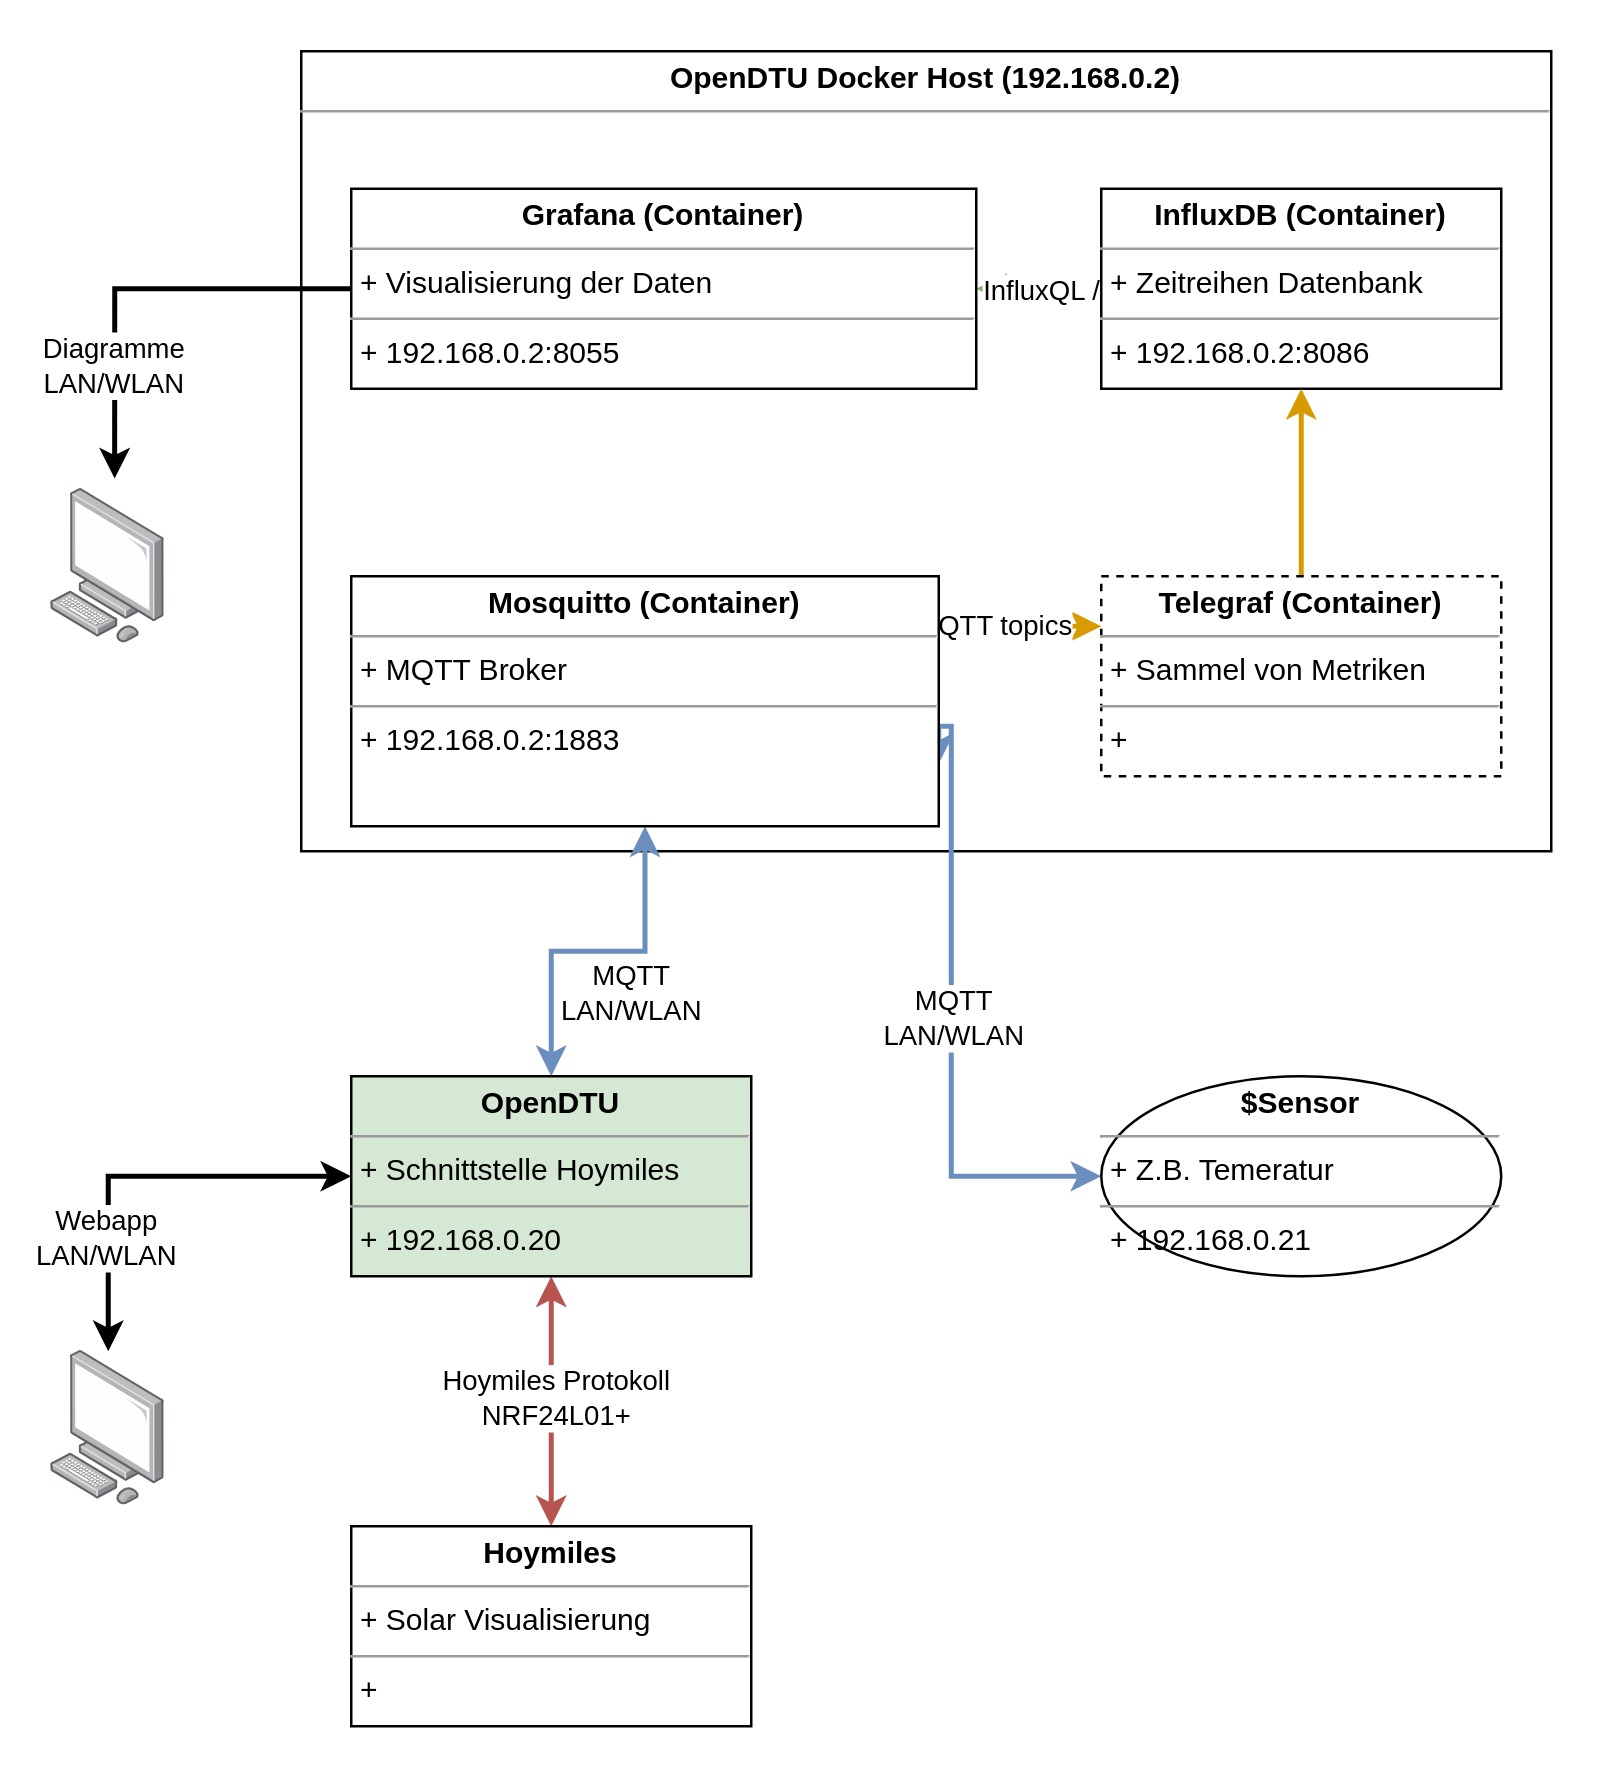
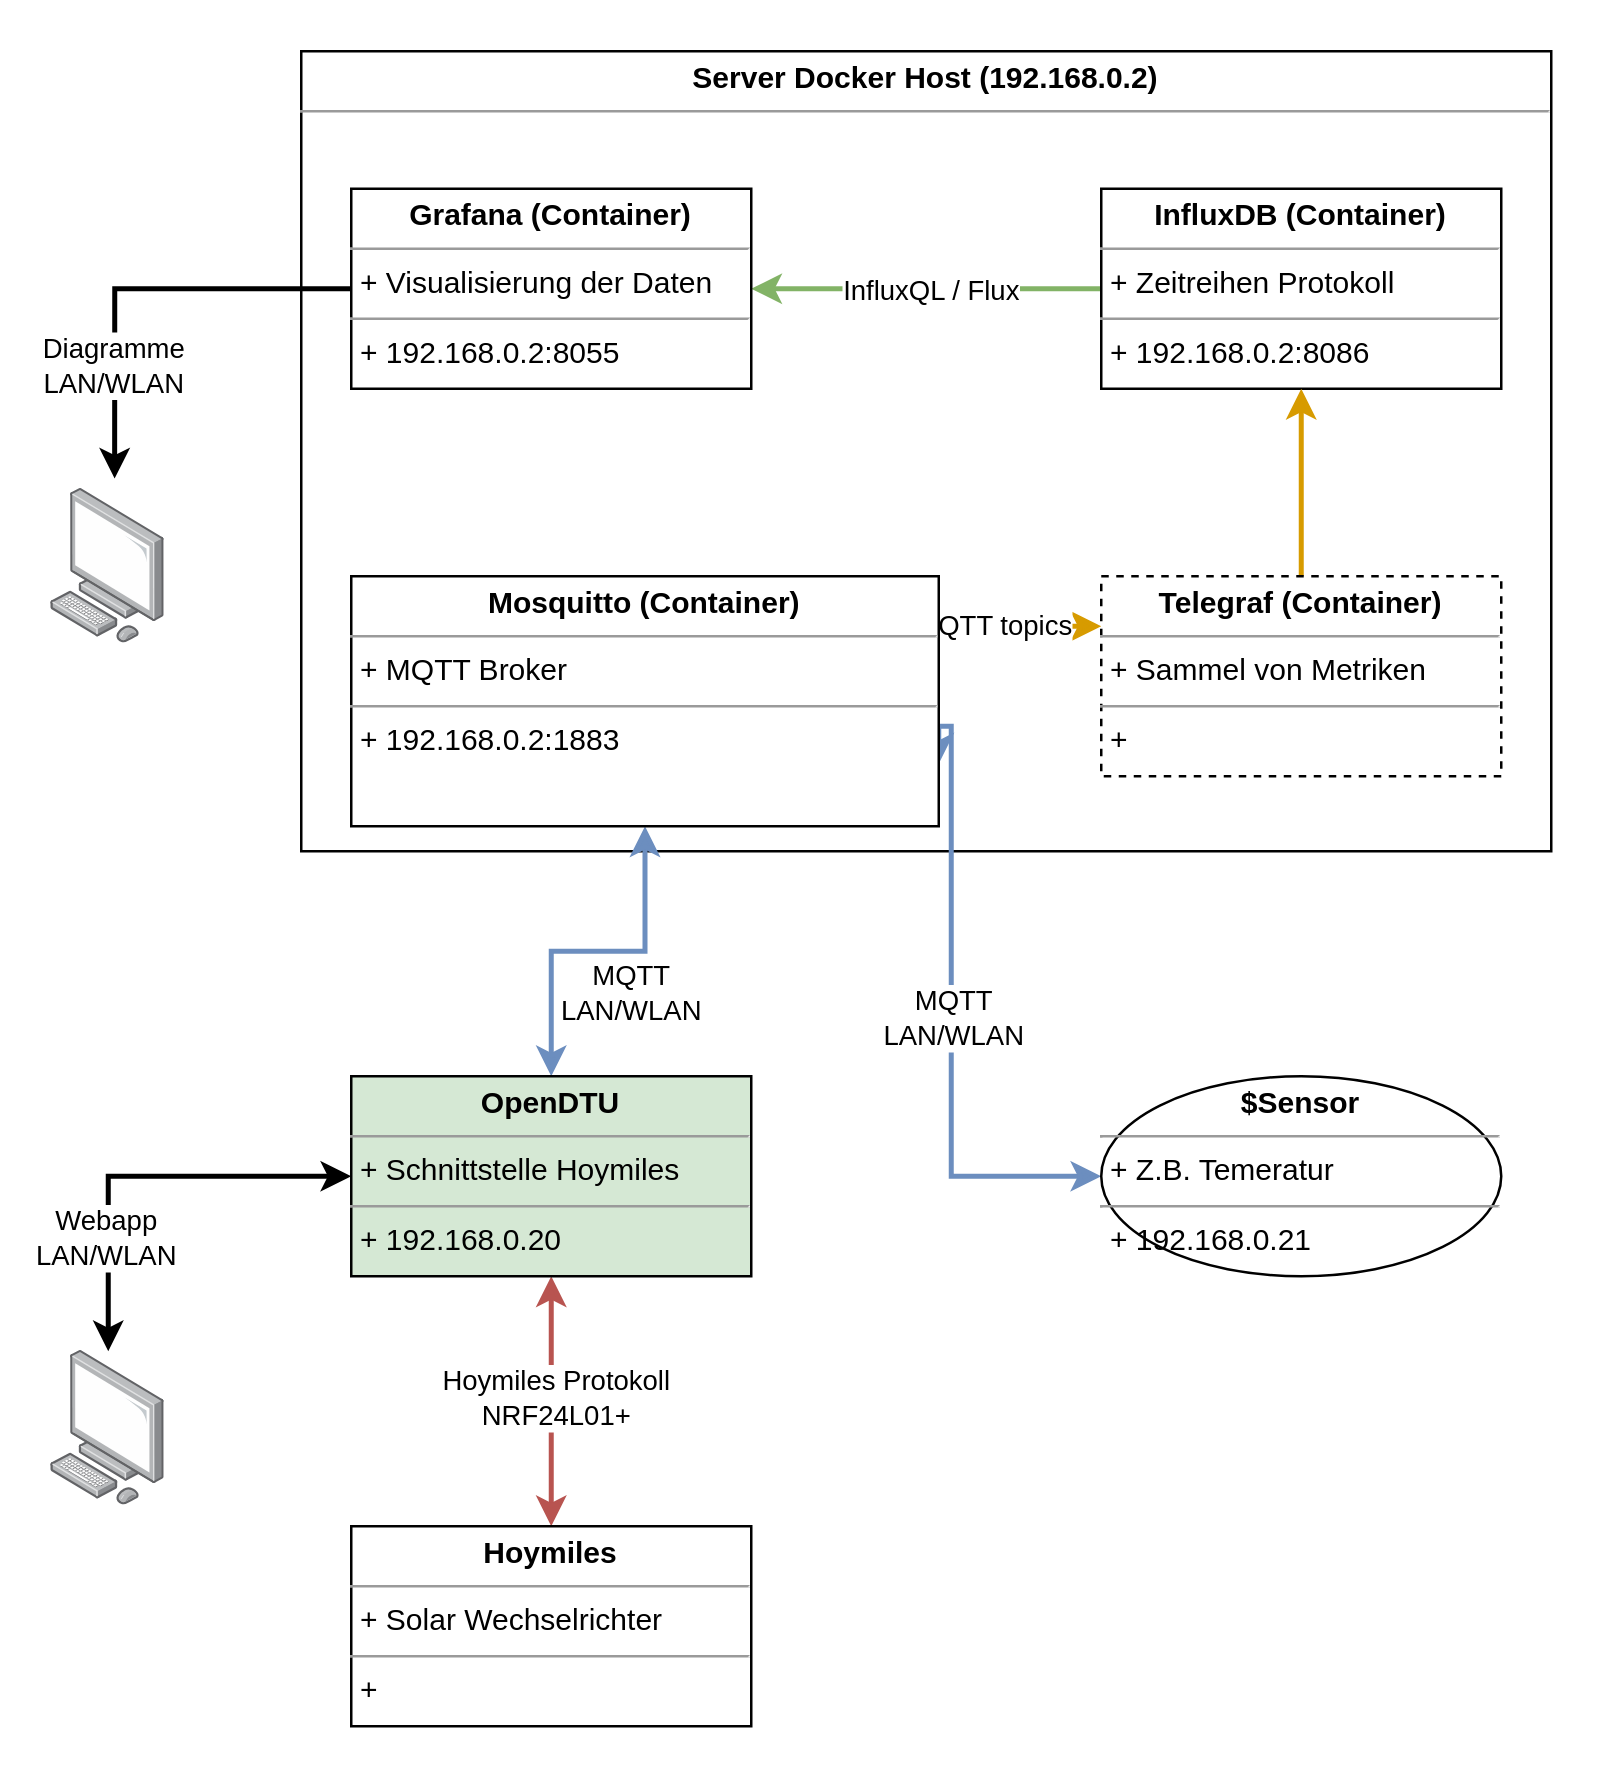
- <mxCell id="2" value="&lt;p style=&quot;margin:0px;margin-top:4px;text-align:center;&quot;&gt;&lt;b&gt;OpenDTU Docker Host (192.168.0.2)&lt;/b&gt;&lt;br&gt;&lt;/p&gt;&lt;hr size=&quot;1&quot;&gt;&lt;div style=&quot;height:2px;&quot;&gt;&lt;/div&gt;" style="verticalAlign=top;align=left;overflow=fill;fontSize=12;fontFamily=Helvetica;html=1;" vertex="1" parent="1"><mxGeometry x="120" y="20" width="500" height="320" as="geometry" /></mxCell>
+ <mxCell id="2" value="&lt;p style=&quot;margin:0px;margin-top:4px;text-align:center;&quot;&gt;&lt;b&gt;Server Docker Host (192.168.0.2)&lt;/b&gt;&lt;br&gt;&lt;/p&gt;&lt;hr size=&quot;1&quot;&gt;&lt;div style=&quot;height:2px;&quot;&gt;&lt;/div&gt;" style="verticalAlign=top;align=left;overflow=fill;fontSize=12;fontFamily=Helvetica;html=1;" vertex="1" parent="1"><mxGeometry x="120" y="20" width="500" height="320" as="geometry" /></mxCell>
- <mxCell id="8" value="&lt;p style=&quot;margin:0px;margin-top:4px;text-align:center;&quot;&gt;&lt;b&gt;InfluxDB (Container)&lt;/b&gt;&lt;br&gt;&lt;/p&gt;&lt;hr size=&quot;1&quot;&gt;&lt;p style=&quot;margin:0px;margin-left:4px;&quot;&gt;+ Zeitreihen Datenbank&lt;br&gt;&lt;/p&gt;&lt;hr size=&quot;1&quot;&gt;&lt;p style=&quot;margin:0px;margin-left:4px;&quot;&gt;+ 192.168.0.2:8086&lt;/p&gt;" style="verticalAlign=top;align=left;overflow=fill;fontSize=12;fontFamily=Helvetica;html=1;" vertex="1" parent="1"><mxGeometry x="440" y="75" width="160" height="80" as="geometry" /></mxCell>
+ <mxCell id="8" value="&lt;p style=&quot;margin:0px;margin-top:4px;text-align:center;&quot;&gt;&lt;b&gt;InfluxDB (Container)&lt;/b&gt;&lt;br&gt;&lt;/p&gt;&lt;hr size=&quot;1&quot;&gt;&lt;p style=&quot;margin:0px;margin-left:4px;&quot;&gt;+ Zeitreihen Protokoll&lt;br&gt;&lt;/p&gt;&lt;hr size=&quot;1&quot;&gt;&lt;p style=&quot;margin:0px;margin-left:4px;&quot;&gt;+ 192.168.0.2:8086&lt;/p&gt;" style="verticalAlign=top;align=left;overflow=fill;fontSize=12;fontFamily=Helvetica;html=1;" vertex="1" parent="1"><mxGeometry x="440" y="75" width="160" height="80" as="geometry" /></mxCell>
- <mxCell id="7" value="&lt;p style=&quot;margin:0px;margin-top:4px;text-align:center;&quot;&gt;&lt;b&gt;Grafana (Container)&lt;/b&gt;&lt;br&gt;&lt;/p&gt;&lt;hr size=&quot;1&quot;&gt;&lt;p style=&quot;margin:0px;margin-left:4px;&quot;&gt;+ Visualisierung der Daten&lt;br&gt;&lt;/p&gt;&lt;hr size=&quot;1&quot;&gt;&lt;p style=&quot;margin:0px;margin-left:4px;&quot;&gt;+ 192.168.0.2:8055&lt;/p&gt;" style="verticalAlign=top;align=left;overflow=fill;fontSize=12;fontFamily=Helvetica;html=1;" vertex="1" parent="1"><mxGeometry x="140" y="75" width="250" height="80" as="geometry" /></mxCell>
+ <mxCell id="7" value="&lt;p style=&quot;margin:0px;margin-top:4px;text-align:center;&quot;&gt;&lt;b&gt;Grafana (Container)&lt;/b&gt;&lt;br&gt;&lt;/p&gt;&lt;hr size=&quot;1&quot;&gt;&lt;p style=&quot;margin:0px;margin-left:4px;&quot;&gt;+ Visualisierung der Daten&lt;br&gt;&lt;/p&gt;&lt;hr size=&quot;1&quot;&gt;&lt;p style=&quot;margin:0px;margin-left:4px;&quot;&gt;+ 192.168.0.2:8055&lt;/p&gt;" style="verticalAlign=top;align=left;overflow=fill;fontSize=12;fontFamily=Helvetica;html=1;" vertex="1" parent="1"><mxGeometry x="140" y="75" width="160" height="80" as="geometry" /></mxCell>
- <mxCell id="23" value="&lt;p style=&quot;margin:0px;margin-top:4px;text-align:center;&quot;&gt;&lt;b&gt;Hoymiles&lt;/b&gt;&lt;br&gt;&lt;/p&gt;&lt;hr size=&quot;1&quot;&gt;&lt;p style=&quot;margin:0px;margin-left:4px;&quot;&gt;+ Solar Visualisierung&lt;br&gt;&lt;/p&gt;&lt;hr size=&quot;1&quot;&gt;&lt;p style=&quot;margin:0px;margin-left:4px;&quot;&gt;+ &lt;br&gt;&lt;/p&gt;&lt;p style=&quot;margin:0px;margin-left:4px;&quot;&gt;&lt;br&gt;&lt;/p&gt;" style="verticalAlign=top;align=left;overflow=fill;fontSize=12;fontFamily=Helvetica;html=1;" vertex="1" parent="1"><mxGeometry x="140" y="610" width="160" height="80" as="geometry" /></mxCell>
+ <mxCell id="23" value="&lt;p style=&quot;margin:0px;margin-top:4px;text-align:center;&quot;&gt;&lt;b&gt;Hoymiles&lt;/b&gt;&lt;br&gt;&lt;/p&gt;&lt;hr size=&quot;1&quot;&gt;&lt;p style=&quot;margin:0px;margin-left:4px;&quot;&gt;+ Solar Wechselrichter&lt;br&gt;&lt;/p&gt;&lt;hr size=&quot;1&quot;&gt;&lt;p style=&quot;margin:0px;margin-left:4px;&quot;&gt;+ &lt;br&gt;&lt;/p&gt;&lt;p style=&quot;margin:0px;margin-left:4px;&quot;&gt;&lt;br&gt;&lt;/p&gt;" style="verticalAlign=top;align=left;overflow=fill;fontSize=12;fontFamily=Helvetica;html=1;" vertex="1" parent="1"><mxGeometry x="140" y="610" width="160" height="80" as="geometry" /></mxCell>
